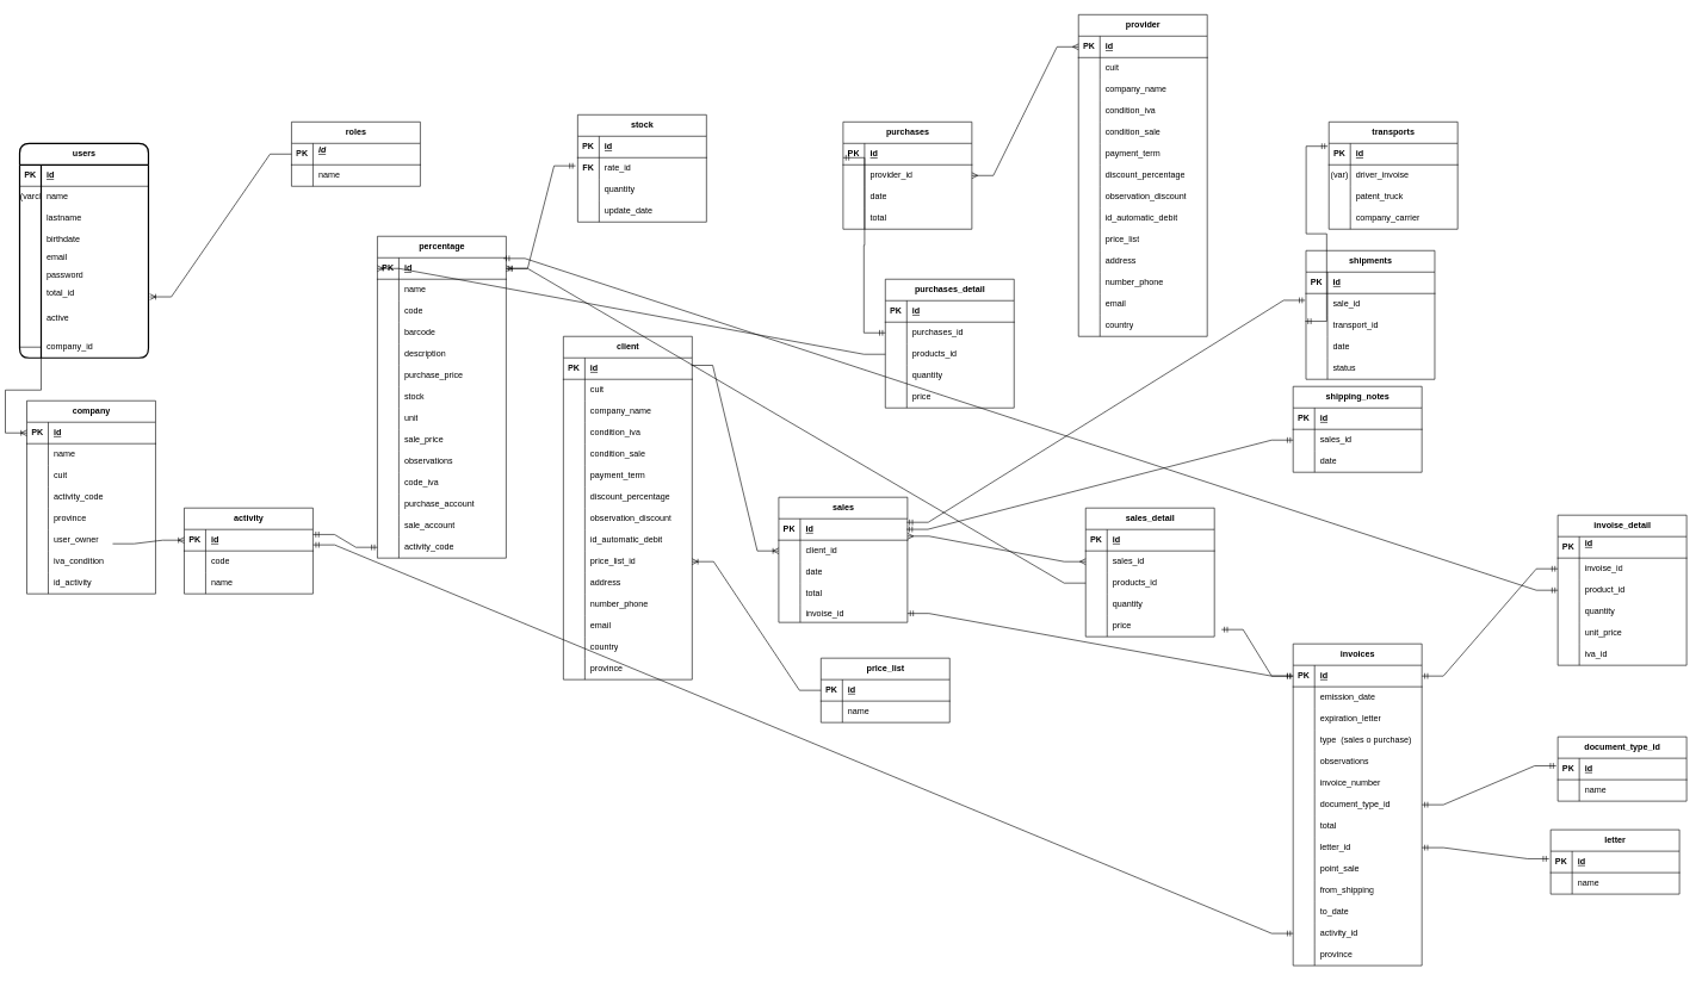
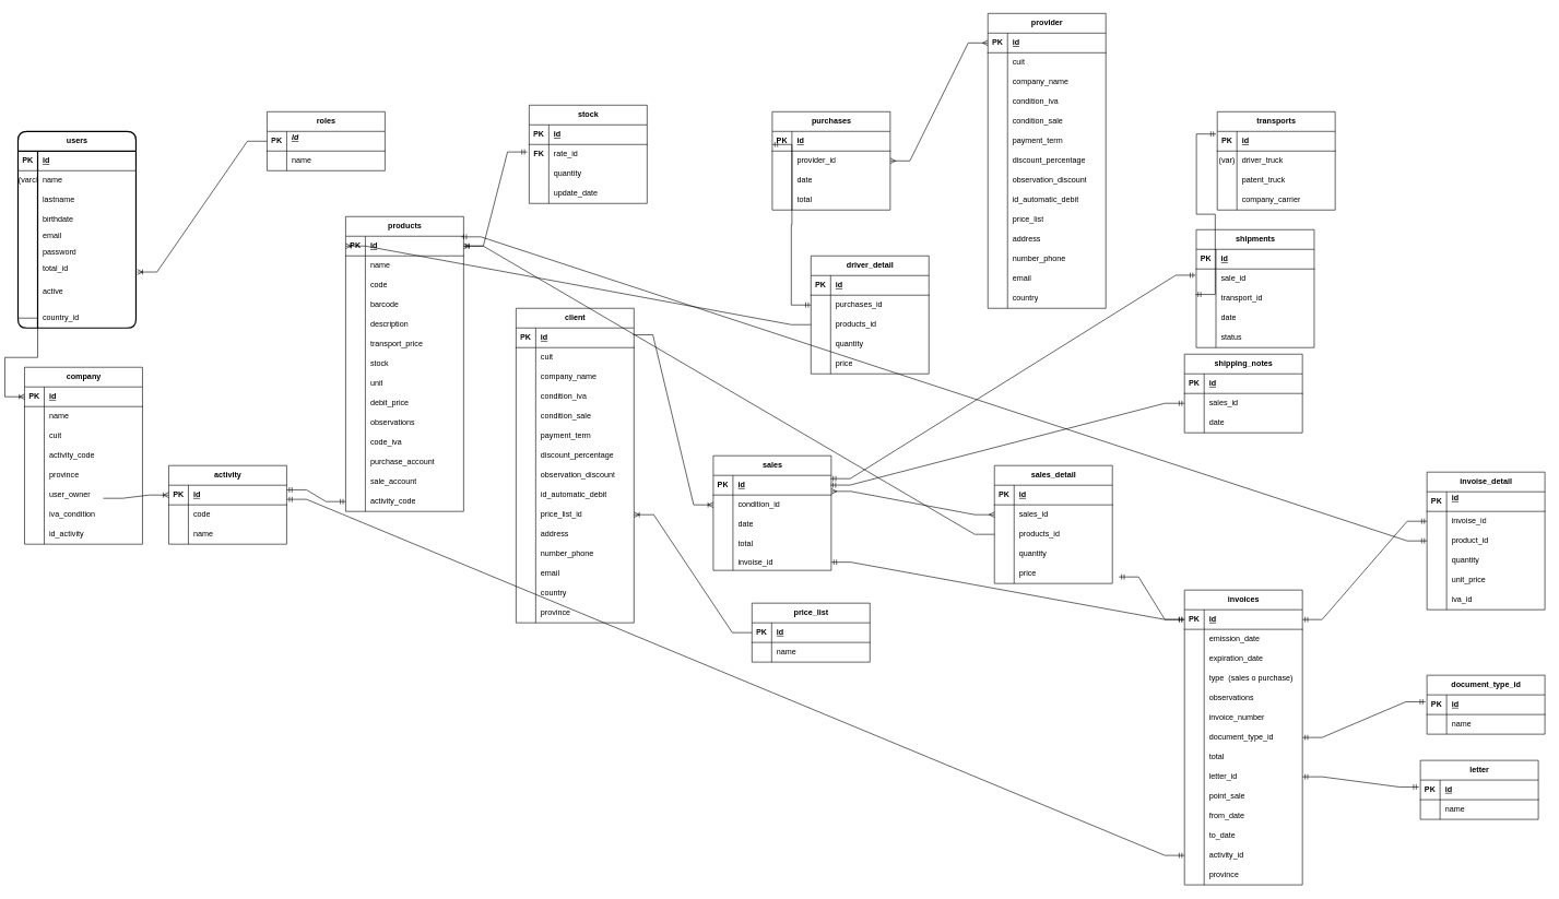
- <mxCell id="305" value="driver_invoise" style="shape=partialRectangle;connectable=0;fillColor=none;top=0;left=0;bottom=0;right=0;align=left;spacingLeft=6;overflow=hidden;whiteSpace=wrap;html=1;" vertex="1" parent="303"><mxGeometry x="30" width="150" height="30" as="geometry"><mxRectangle width="150" height="30" as="alternateBounds" /></mxGeometry></mxCell>
+ <mxCell id="305" value="driver_truck" style="shape=partialRectangle;connectable=0;fillColor=none;top=0;left=0;bottom=0;right=0;align=left;spacingLeft=6;overflow=hidden;whiteSpace=wrap;html=1;" vertex="1" parent="303"><mxGeometry x="30" width="150" height="30" as="geometry"><mxRectangle width="150" height="30" as="alternateBounds" /></mxGeometry></mxCell>
- <mxCell id="39" value="percentage" style="shape=table;startSize=30;container=1;collapsible=1;childLayout=tableLayout;fixedRows=1;rowLines=0;fontStyle=1;align=center;resizeLast=1;html=1;" vertex="1" parent="1"><mxGeometry x="520" y="330" width="180" height="450" as="geometry" /></mxCell>
+ <mxCell id="39" value="products" style="shape=table;startSize=30;container=1;collapsible=1;childLayout=tableLayout;fixedRows=1;rowLines=0;fontStyle=1;align=center;resizeLast=1;html=1;" vertex="1" parent="1"><mxGeometry x="520" y="330" width="180" height="450" as="geometry" /></mxCell>
- <mxCell id="184" value="purchases_detail" style="shape=table;startSize=30;container=1;collapsible=1;childLayout=tableLayout;fixedRows=1;rowLines=0;fontStyle=1;align=center;resizeLast=1;html=1;" vertex="1" parent="1"><mxGeometry x="1230" y="390" width="180" height="180" as="geometry" /></mxCell>
+ <mxCell id="184" value="driver_detail" style="shape=table;startSize=30;container=1;collapsible=1;childLayout=tableLayout;fixedRows=1;rowLines=0;fontStyle=1;align=center;resizeLast=1;html=1;" vertex="1" parent="1"><mxGeometry x="1230" y="390" width="180" height="180" as="geometry" /></mxCell>
- <mxCell id="29" value="company_id" style="shape=partialRectangle;connectable=0;fillColor=none;top=0;left=0;bottom=0;right=0;align=left;spacingLeft=6;overflow=hidden;whiteSpace=wrap;html=1;" vertex="1" parent="27"><mxGeometry x="30" width="150" height="30" as="geometry"><mxRectangle width="150" height="30" as="alternateBounds" /></mxGeometry></mxCell>
+ <mxCell id="29" value="country_id" style="shape=partialRectangle;connectable=0;fillColor=none;top=0;left=0;bottom=0;right=0;align=left;spacingLeft=6;overflow=hidden;whiteSpace=wrap;html=1;" vertex="1" parent="27"><mxGeometry x="30" width="150" height="30" as="geometry"><mxRectangle width="150" height="30" as="alternateBounds" /></mxGeometry></mxCell>
- <mxCell id="57" value="purchase_price" style="shape=partialRectangle;connectable=0;fillColor=none;top=0;left=0;bottom=0;right=0;align=left;spacingLeft=6;overflow=hidden;whiteSpace=wrap;html=1;" vertex="1" parent="55"><mxGeometry x="30" width="150" height="30" as="geometry"><mxRectangle width="150" height="30" as="alternateBounds" /></mxGeometry></mxCell>
+ <mxCell id="57" value="transport_price" style="shape=partialRectangle;connectable=0;fillColor=none;top=0;left=0;bottom=0;right=0;align=left;spacingLeft=6;overflow=hidden;whiteSpace=wrap;html=1;" vertex="1" parent="55"><mxGeometry x="30" width="150" height="30" as="geometry"><mxRectangle width="150" height="30" as="alternateBounds" /></mxGeometry></mxCell>
- <mxCell id="66" value="sale_price" style="shape=partialRectangle;connectable=0;fillColor=none;top=0;left=0;bottom=0;right=0;align=left;spacingLeft=6;overflow=hidden;whiteSpace=wrap;html=1;" vertex="1" parent="64"><mxGeometry x="30" width="150" height="30" as="geometry"><mxRectangle width="150" height="30" as="alternateBounds" /></mxGeometry></mxCell>
+ <mxCell id="66" value="debit_price" style="shape=partialRectangle;connectable=0;fillColor=none;top=0;left=0;bottom=0;right=0;align=left;spacingLeft=6;overflow=hidden;whiteSpace=wrap;html=1;" vertex="1" parent="64"><mxGeometry x="30" width="150" height="30" as="geometry"><mxRectangle width="150" height="30" as="alternateBounds" /></mxGeometry></mxCell>
- <mxCell id="220" value="client_id" style="shape=partialRectangle;connectable=0;fillColor=none;top=0;left=0;bottom=0;right=0;align=left;spacingLeft=6;overflow=hidden;whiteSpace=wrap;html=1;" vertex="1" parent="218"><mxGeometry x="30" width="150" height="30" as="geometry"><mxRectangle width="150" height="30" as="alternateBounds" /></mxGeometry></mxCell>
+ <mxCell id="220" value="condition_id" style="shape=partialRectangle;connectable=0;fillColor=none;top=0;left=0;bottom=0;right=0;align=left;spacingLeft=6;overflow=hidden;whiteSpace=wrap;html=1;" vertex="1" parent="218"><mxGeometry x="30" width="150" height="30" as="geometry"><mxRectangle width="150" height="30" as="alternateBounds" /></mxGeometry></mxCell>
- <mxCell id="255" value="expiration_letter" style="shape=partialRectangle;connectable=0;fillColor=none;top=0;left=0;bottom=0;right=0;align=left;spacingLeft=6;overflow=hidden;whiteSpace=wrap;html=1;" vertex="1" parent="253"><mxGeometry x="30" width="150" height="30" as="geometry"><mxRectangle width="150" height="30" as="alternateBounds" /></mxGeometry></mxCell>
+ <mxCell id="255" value="expiration_date" style="shape=partialRectangle;connectable=0;fillColor=none;top=0;left=0;bottom=0;right=0;align=left;spacingLeft=6;overflow=hidden;whiteSpace=wrap;html=1;" vertex="1" parent="253"><mxGeometry x="30" width="150" height="30" as="geometry"><mxRectangle width="150" height="30" as="alternateBounds" /></mxGeometry></mxCell>
- <mxCell id="279" value="from_shipping" style="shape=partialRectangle;connectable=0;fillColor=none;top=0;left=0;bottom=0;right=0;align=left;spacingLeft=6;overflow=hidden;whiteSpace=wrap;html=1;" vertex="1" parent="277"><mxGeometry x="30" width="150" height="30" as="geometry"><mxRectangle width="150" height="30" as="alternateBounds" /></mxGeometry></mxCell>
+ <mxCell id="279" value="from_date" style="shape=partialRectangle;connectable=0;fillColor=none;top=0;left=0;bottom=0;right=0;align=left;spacingLeft=6;overflow=hidden;whiteSpace=wrap;html=1;" vertex="1" parent="277"><mxGeometry x="30" width="150" height="30" as="geometry"><mxRectangle width="150" height="30" as="alternateBounds" /></mxGeometry></mxCell>
